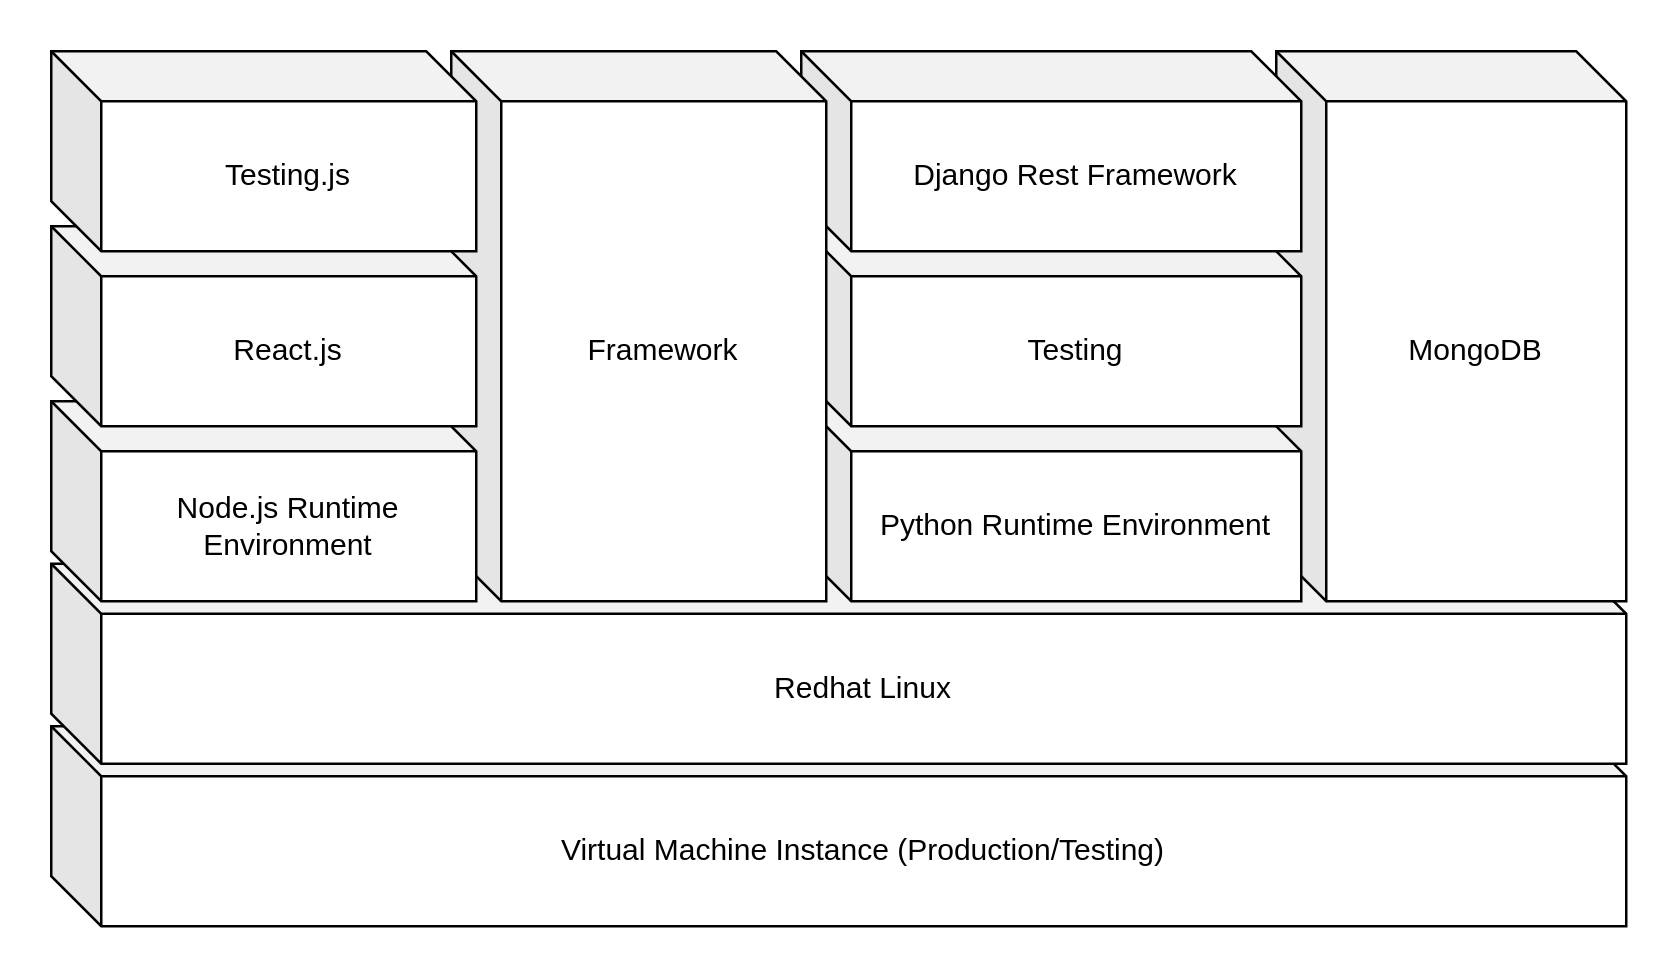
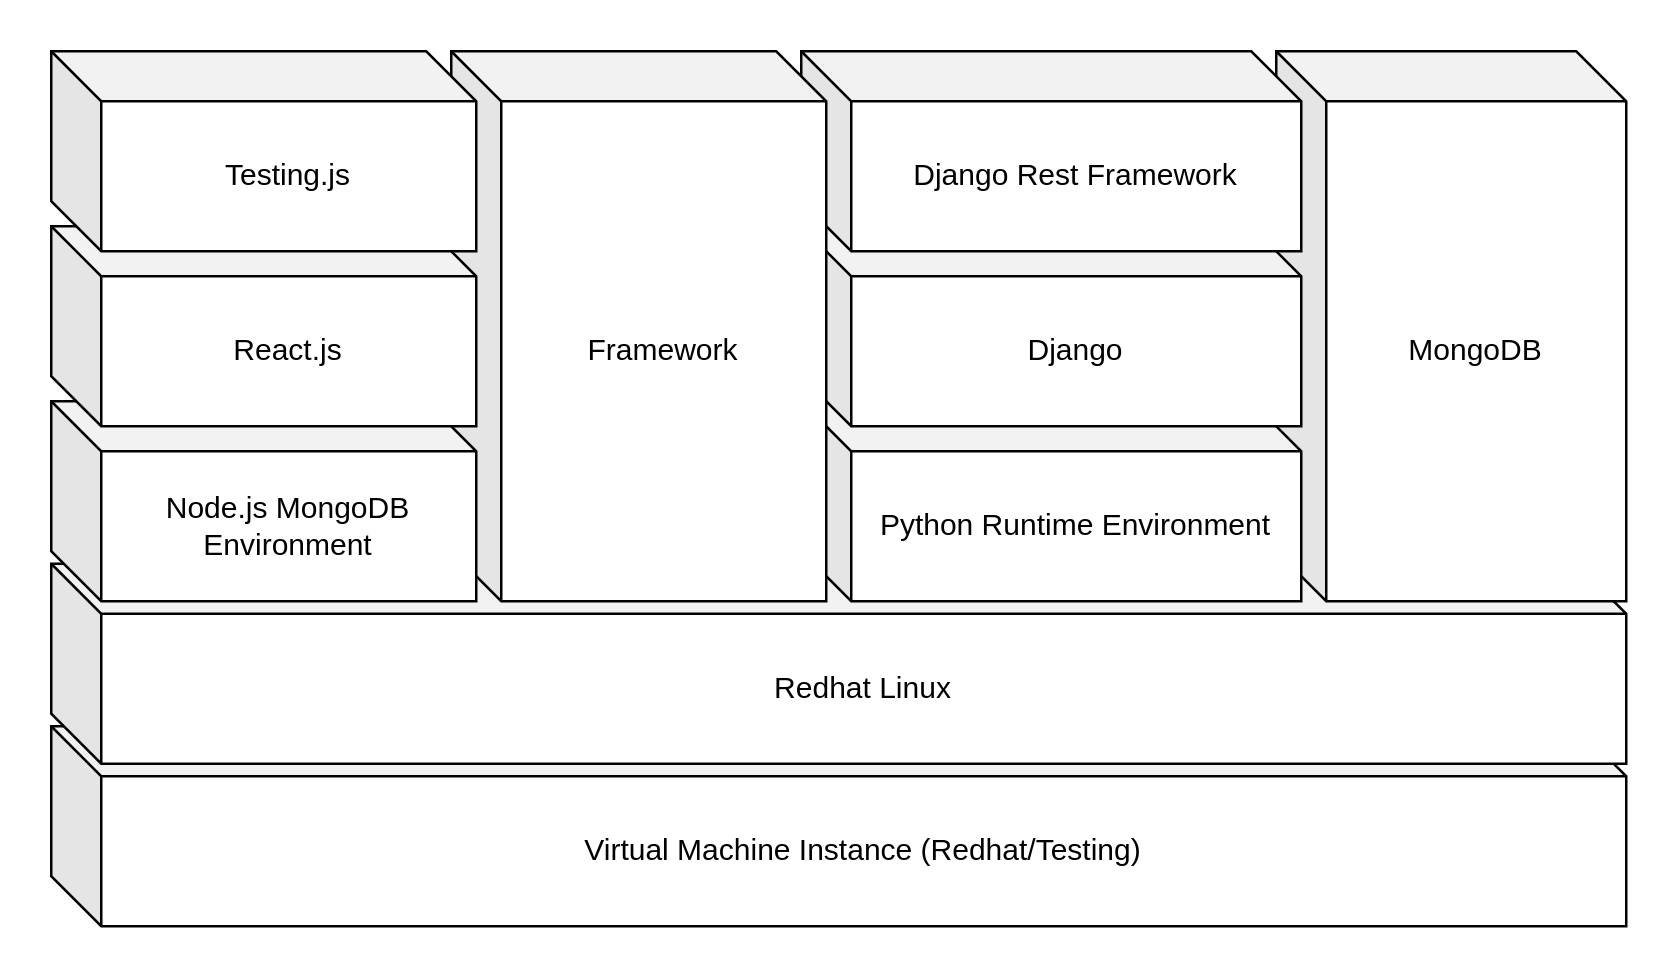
- <mxCell id="6" value="Testing" style="shape=cube;whiteSpace=wrap;html=1;boundedLbl=1;backgroundOutline=1;darkOpacity=0.05;darkOpacity2=0.1;" vertex="1" parent="1"><mxGeometry x="320" y="90" width="200" height="80" as="geometry" /></mxCell>
+ <mxCell id="6" value="Django" style="shape=cube;whiteSpace=wrap;html=1;boundedLbl=1;backgroundOutline=1;darkOpacity=0.05;darkOpacity2=0.1;" vertex="1" parent="1"><mxGeometry x="320" y="90" width="200" height="80" as="geometry" /></mxCell>
- <mxCell id="9" value="Node.js Runtime Environment" style="shape=cube;whiteSpace=wrap;html=1;boundedLbl=1;backgroundOutline=1;darkOpacity=0.05;darkOpacity2=0.1;" vertex="1" parent="1"><mxGeometry x="20" y="160" width="170" height="80" as="geometry" /></mxCell>
+ <mxCell id="9" value="Node.js MongoDB Environment" style="shape=cube;whiteSpace=wrap;html=1;boundedLbl=1;backgroundOutline=1;darkOpacity=0.05;darkOpacity2=0.1;" vertex="1" parent="1"><mxGeometry x="20" y="160" width="170" height="80" as="geometry" /></mxCell>
- <mxCell id="2" value="Virtual Machine Instance (Production/Testing)" style="shape=cube;whiteSpace=wrap;html=1;boundedLbl=1;backgroundOutline=1;darkOpacity=0.05;darkOpacity2=0.1;" vertex="1" parent="1"><mxGeometry x="20" y="290" width="630" height="80" as="geometry" /></mxCell>
+ <mxCell id="2" value="Virtual Machine Instance (Redhat/Testing)" style="shape=cube;whiteSpace=wrap;html=1;boundedLbl=1;backgroundOutline=1;darkOpacity=0.05;darkOpacity2=0.1;" vertex="1" parent="1"><mxGeometry x="20" y="290" width="630" height="80" as="geometry" /></mxCell>
